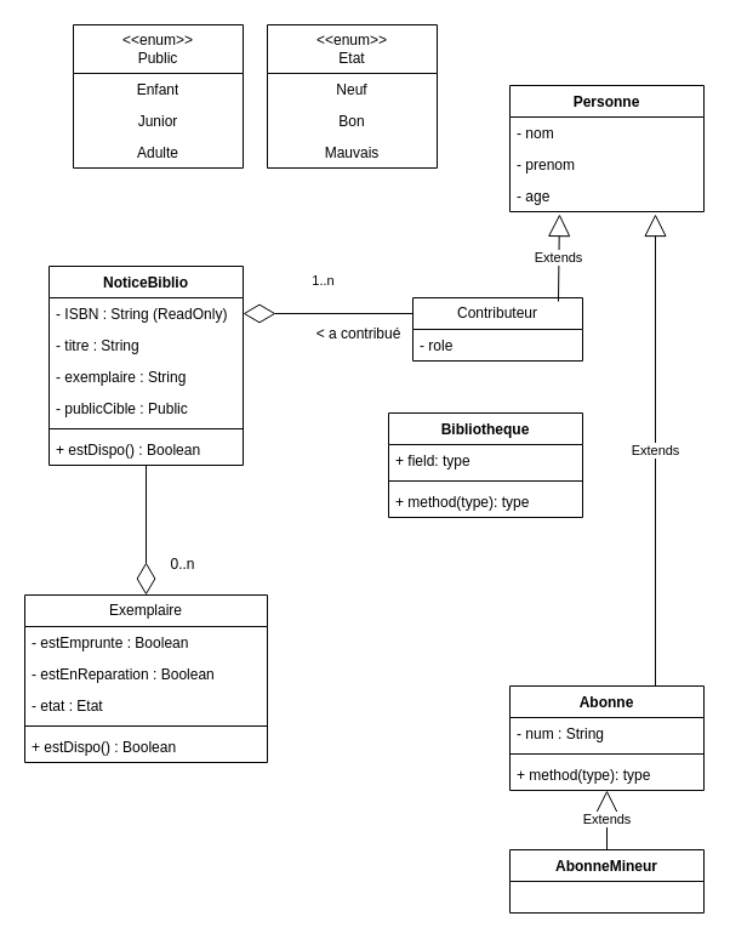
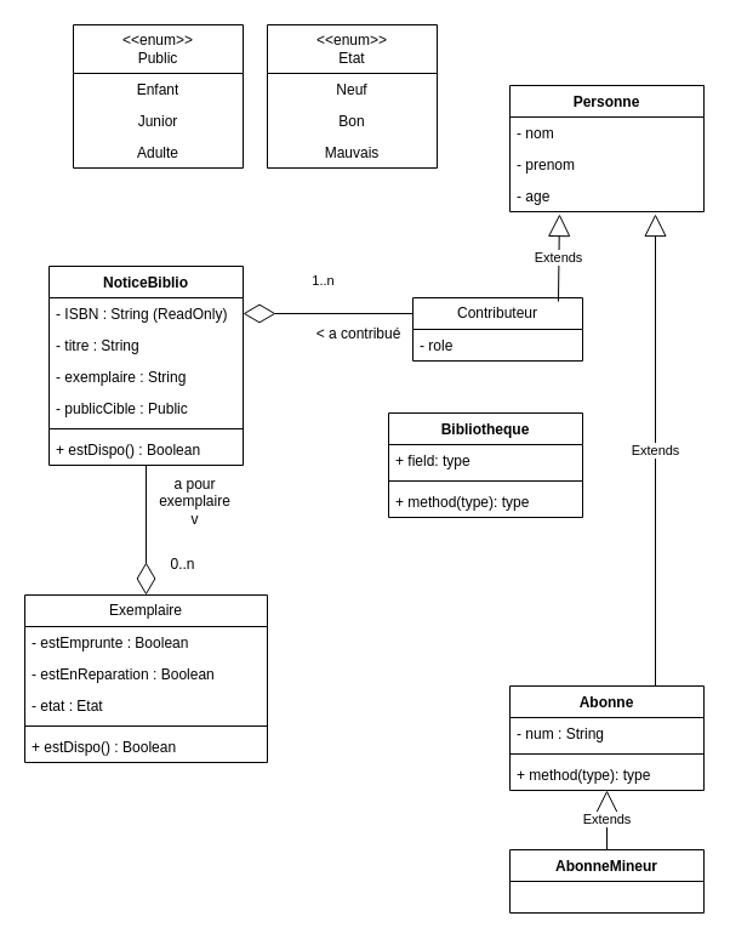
+ <mxCell id="43" value="a pour &lt;br&gt;exemplaire&lt;br&gt;v" style="text;html=1;align=center;verticalAlign=middle;resizable=0;points=[];autosize=1;strokeColor=none;fillColor=none;" vertex="1" parent="1"><mxGeometry x="120" y="383" width="80" height="60" as="geometry" /></mxCell>
